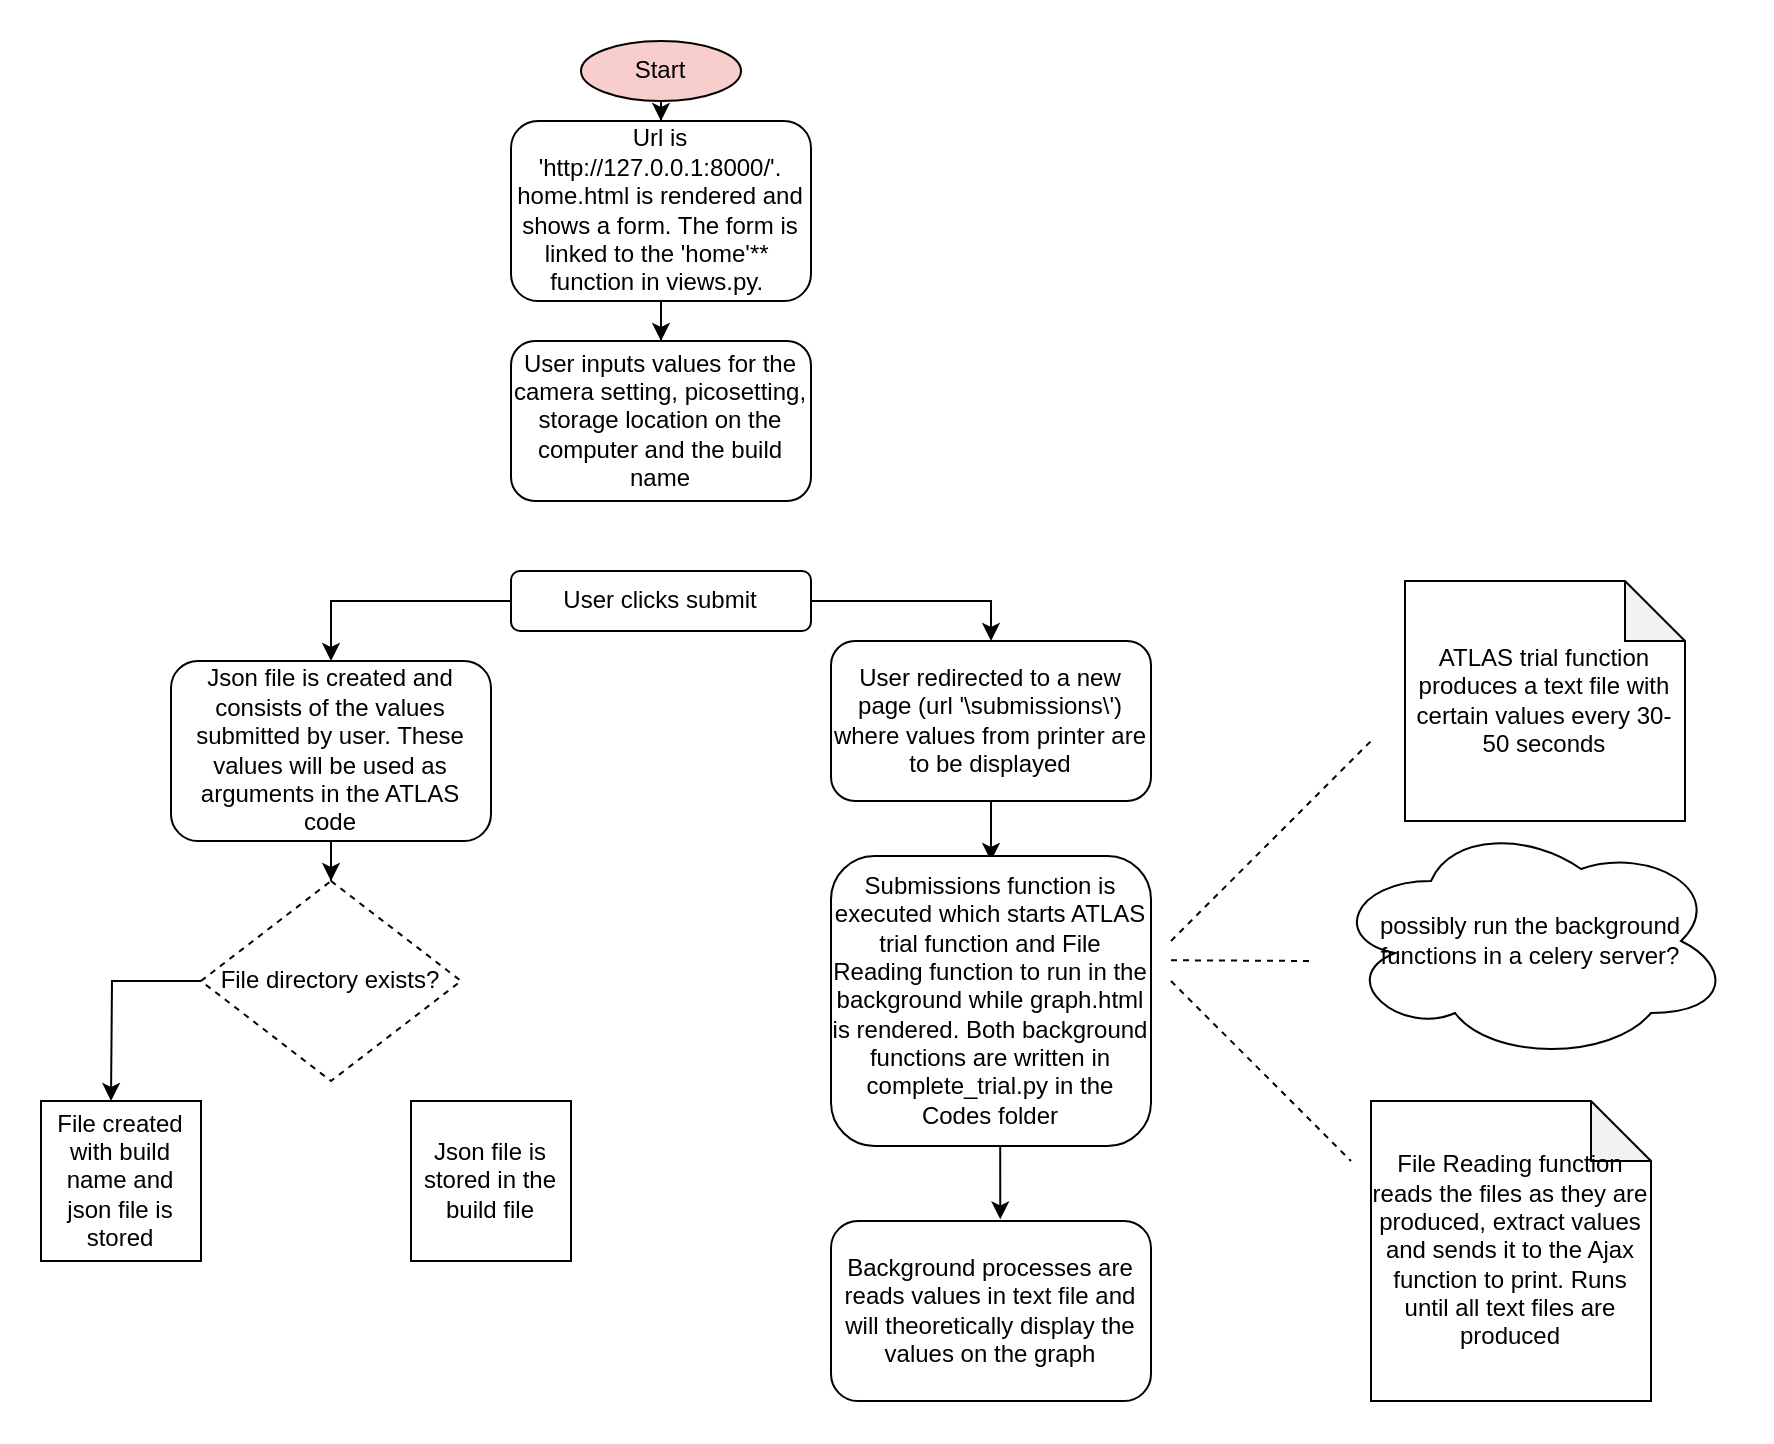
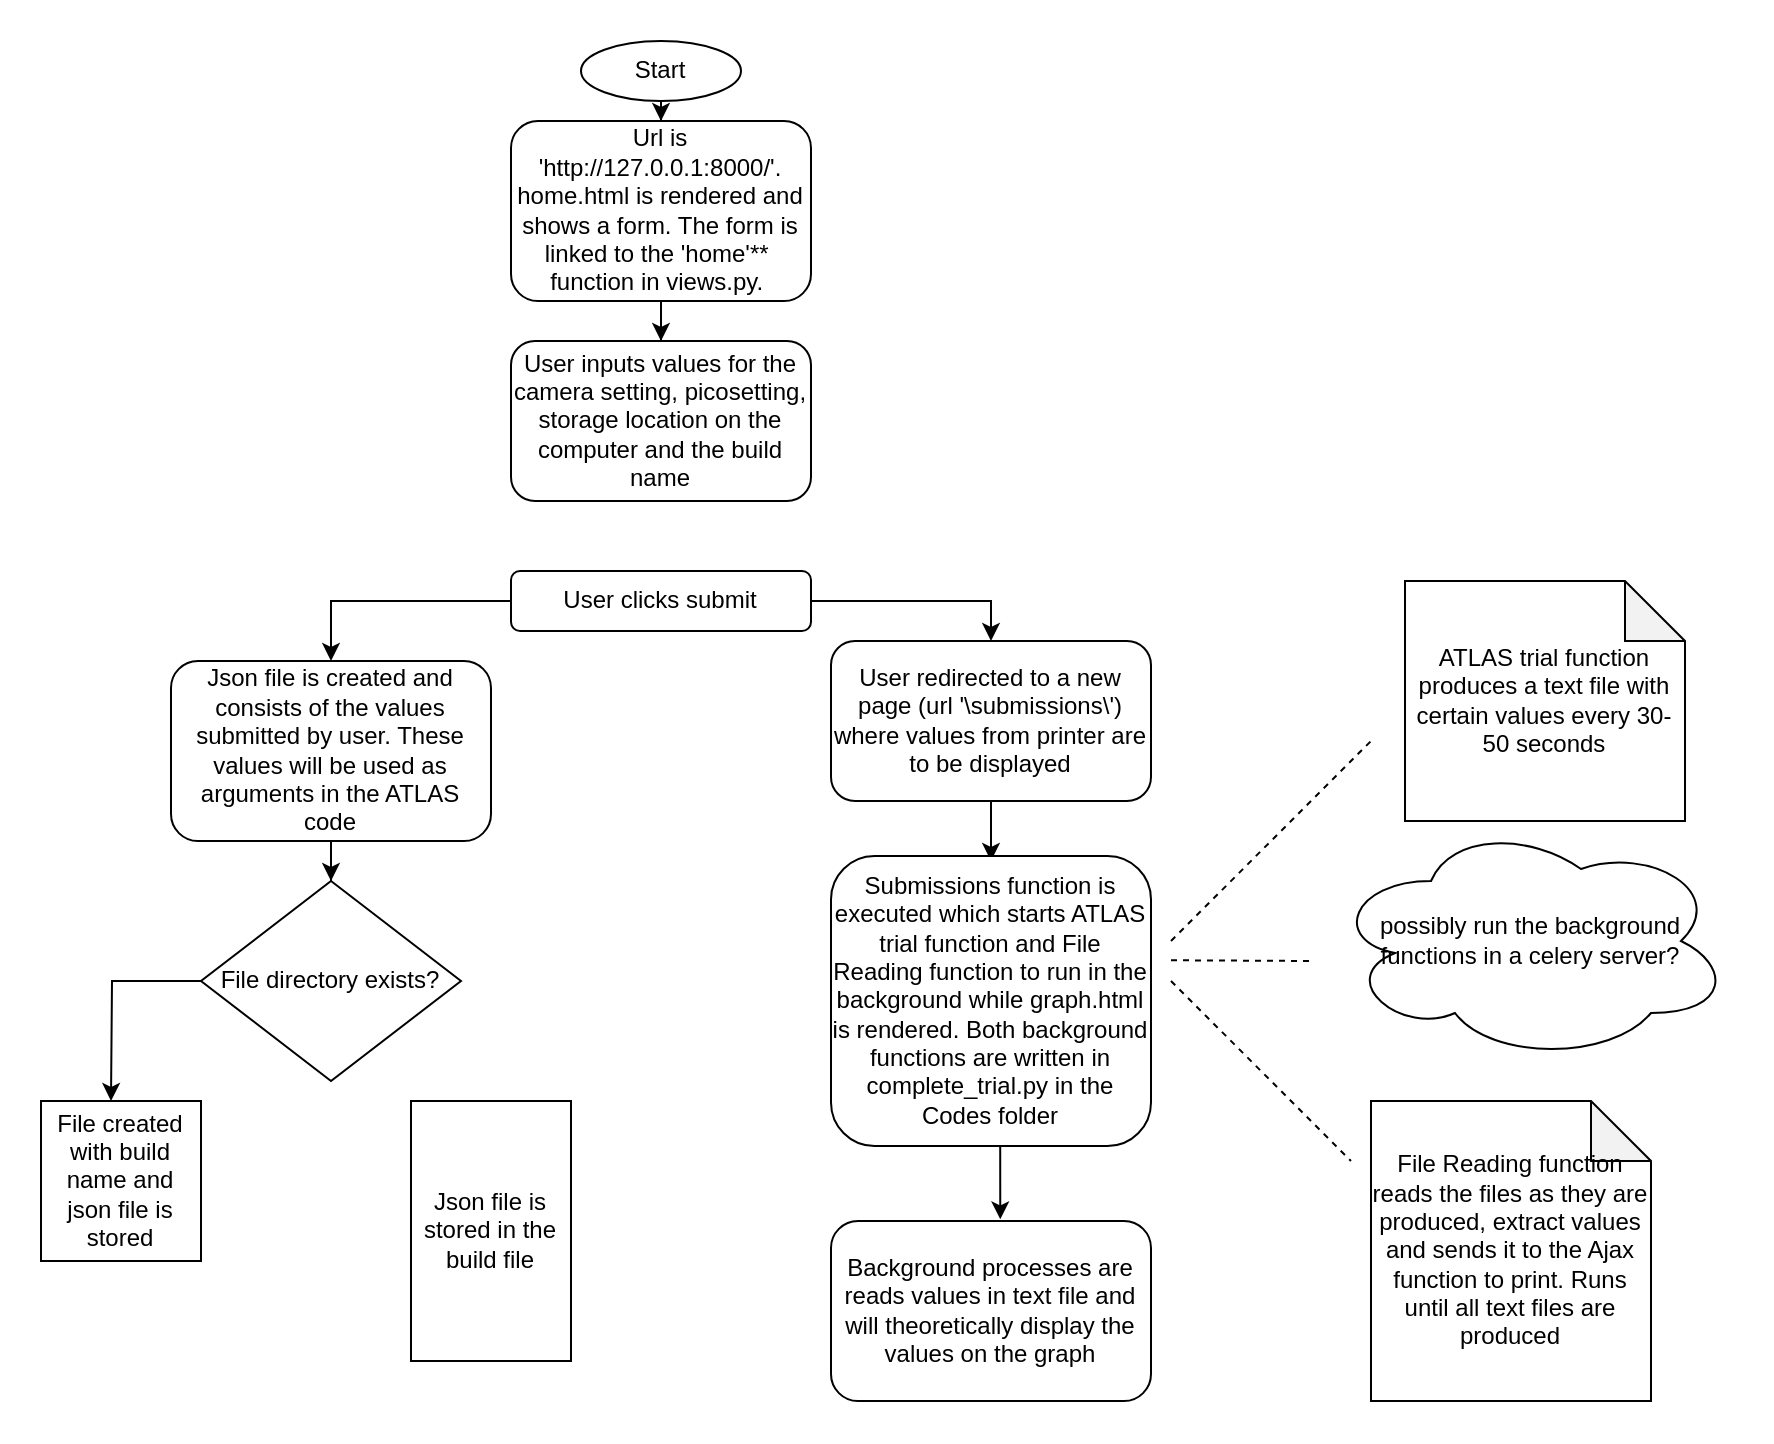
- <mxCell id="6" value="Start" style="ellipse;whiteSpace=wrap;html=1;fillColor=#f8cecc;" parent="1" vertex="1"><mxGeometry x="290" y="20" width="80" height="30" as="geometry" /></mxCell>
+ <mxCell id="6" value="Start" style="ellipse;whiteSpace=wrap;html=1;" parent="1" vertex="1"><mxGeometry x="290" y="20" width="80" height="30" as="geometry" /></mxCell>
- <mxCell id="12" value="File directory exists?" style="rhombus;whiteSpace=wrap;html=1;dashed=1;" parent="1" vertex="1"><mxGeometry x="100" y="440" width="130" height="100" as="geometry" /></mxCell>
+ <mxCell id="12" value="File directory exists?" style="rhombus;whiteSpace=wrap;html=1;" parent="1" vertex="1"><mxGeometry x="100" y="440" width="130" height="100" as="geometry" /></mxCell>
- <mxCell id="14" value="Json file is stored in the build file" style="whiteSpace=wrap;html=1;aspect=fixed;" parent="1" vertex="1"><mxGeometry x="205" y="550" width="80" height="80" as="geometry" /></mxCell>
+ <mxCell id="14" value="Json file is stored in the build file" style="whiteSpace=wrap;html=1;aspect=fixed;" parent="1" vertex="1"><mxGeometry x="205" y="550" width="80" height="130" as="geometry" /></mxCell>
